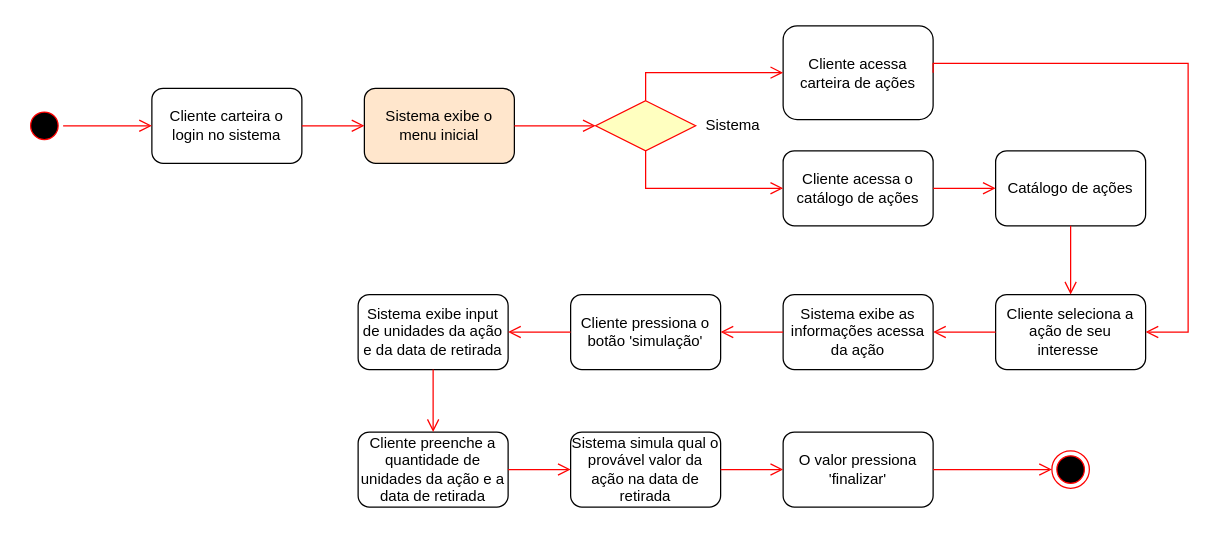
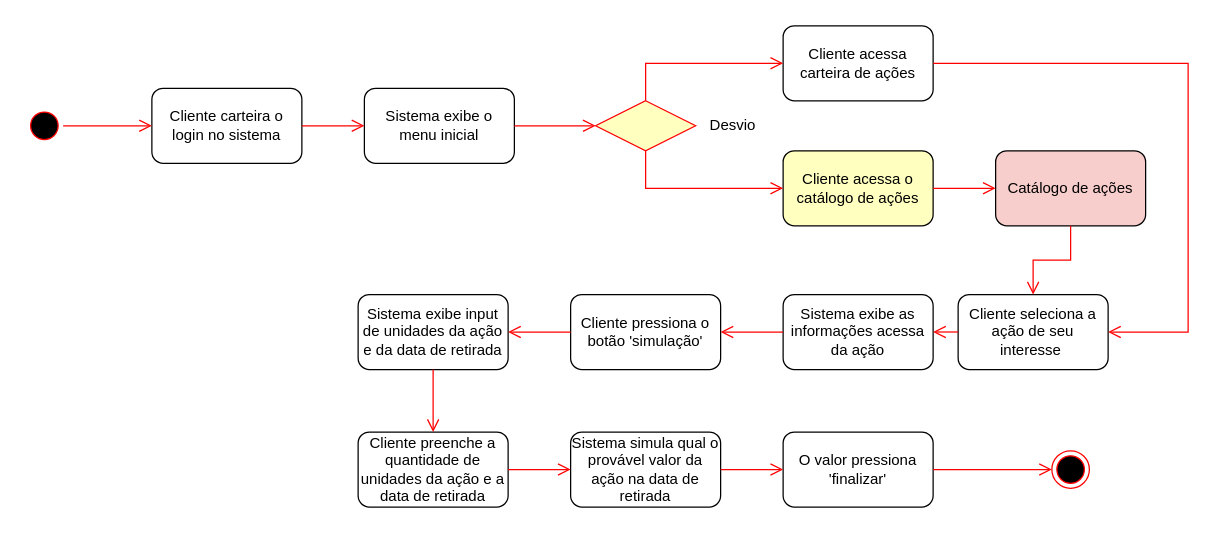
- <mxCell id="27" value="Cliente acessa carteira de ações" style="rounded=1;whiteSpace=wrap;html=1;" vertex="1" parent="1"><mxGeometry x="626" y="20" width="120" height="75" as="geometry" /></mxCell>
+ <mxCell id="27" value="Cliente acessa carteira de ações" style="rounded=1;whiteSpace=wrap;html=1;" vertex="1" parent="1"><mxGeometry x="626" y="20" width="120" height="60" as="geometry" /></mxCell>
- <mxCell id="5" value="Sistema exibe o menu inicial" style="rounded=1;whiteSpace=wrap;html=1;fillColor=#ffe6cc;" vertex="1" parent="1"><mxGeometry x="291" y="70" width="120" height="60" as="geometry" /></mxCell>
+ <mxCell id="5" value="Sistema exibe o menu inicial" style="rounded=1;whiteSpace=wrap;html=1;" vertex="1" parent="1"><mxGeometry x="291" y="70" width="120" height="60" as="geometry" /></mxCell>
- <mxCell id="32" value="Sistema" style="text;html=1;align=center;verticalAlign=middle;whiteSpace=wrap;rounded=0;" vertex="1" parent="1"><mxGeometry x="556" y="85" width="60" height="30" as="geometry" /></mxCell>
+ <mxCell id="32" value="Desvio" style="text;html=1;align=center;verticalAlign=middle;whiteSpace=wrap;rounded=0;" vertex="1" parent="1"><mxGeometry x="556" y="85" width="60" height="30" as="geometry" /></mxCell>
- <mxCell id="7" value="Cliente acessa o catálogo de ações" style="rounded=1;whiteSpace=wrap;html=1;" vertex="1" parent="1"><mxGeometry x="626" y="120" width="120" height="60" as="geometry" /></mxCell>
+ <mxCell id="7" value="Cliente acessa o catálogo de ações" style="rounded=1;whiteSpace=wrap;html=1;fillColor=#ffffc0;" vertex="1" parent="1"><mxGeometry x="626" y="120" width="120" height="60" as="geometry" /></mxCell>
- <mxCell id="8" value="Catálogo de ações" style="rounded=1;whiteSpace=wrap;html=1;" vertex="1" parent="1"><mxGeometry x="796" y="120" width="120" height="60" as="geometry" /></mxCell>
+ <mxCell id="8" value="Catálogo de ações" style="rounded=1;whiteSpace=wrap;html=1;fillColor=#f8cecc;" vertex="1" parent="1"><mxGeometry x="796" y="120" width="120" height="60" as="geometry" /></mxCell>
- <mxCell id="9" value="Cliente seleciona a ação de seu interesse&amp;nbsp;" style="rounded=1;whiteSpace=wrap;html=1;" vertex="1" parent="1"><mxGeometry x="796" y="235" width="120" height="60" as="geometry" /></mxCell>
+ <mxCell id="9" value="Cliente seleciona a ação de seu interesse&amp;nbsp;" style="rounded=1;whiteSpace=wrap;html=1;" vertex="1" parent="1"><mxGeometry x="766" y="235" width="120" height="60" as="geometry" /></mxCell>
